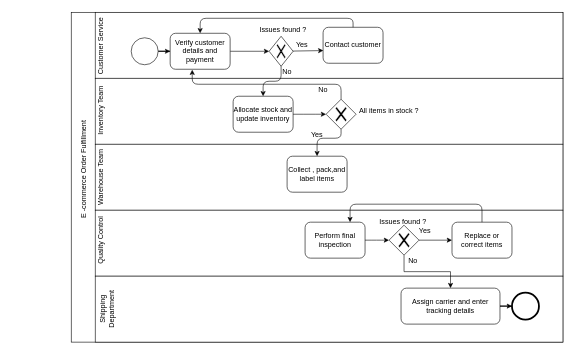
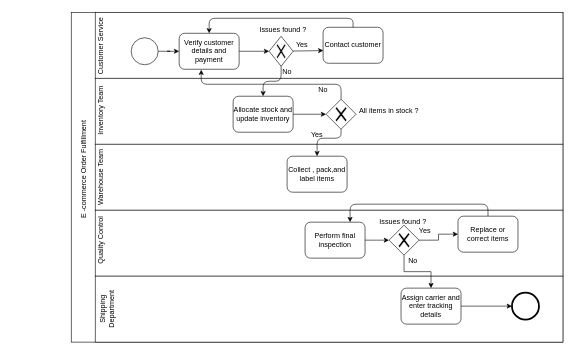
- <mxCell id="11" value="Verify customer details and payment" style="shape=ext;rounded=1;html=1;whiteSpace=wrap;" parent="1" vertex="1"><mxGeometry x="283" y="55" width="100" height="60" as="geometry" /></mxCell>
+ <mxCell id="11" value="Verify customer details and payment" style="shape=ext;rounded=1;html=1;whiteSpace=wrap;" parent="1" vertex="1"><mxGeometry x="298" y="55" width="100" height="60" as="geometry" /></mxCell>
- <mxCell id="22" value="Replace or correct items" style="shape=ext;rounded=1;html=1;whiteSpace=wrap;" parent="1" vertex="1"><mxGeometry x="753" y="370" width="100" height="60" as="geometry" /></mxCell>
+ <mxCell id="22" value="Replace or correct items" style="shape=ext;rounded=1;html=1;whiteSpace=wrap;" parent="1" vertex="1"><mxGeometry x="763" y="360" width="100" height="60" as="geometry" /></mxCell>
- <mxCell id="24" value="Assign carrier and enter tracking details" style="shape=ext;rounded=1;html=1;whiteSpace=wrap;" parent="1" vertex="1"><mxGeometry x="668" y="480" width="165" height="60" as="geometry" /></mxCell>
+ <mxCell id="24" value="Assign carrier and enter tracking details" style="shape=ext;rounded=1;html=1;whiteSpace=wrap;" parent="1" vertex="1"><mxGeometry x="668" y="480" width="100" height="60" as="geometry" /></mxCell>
